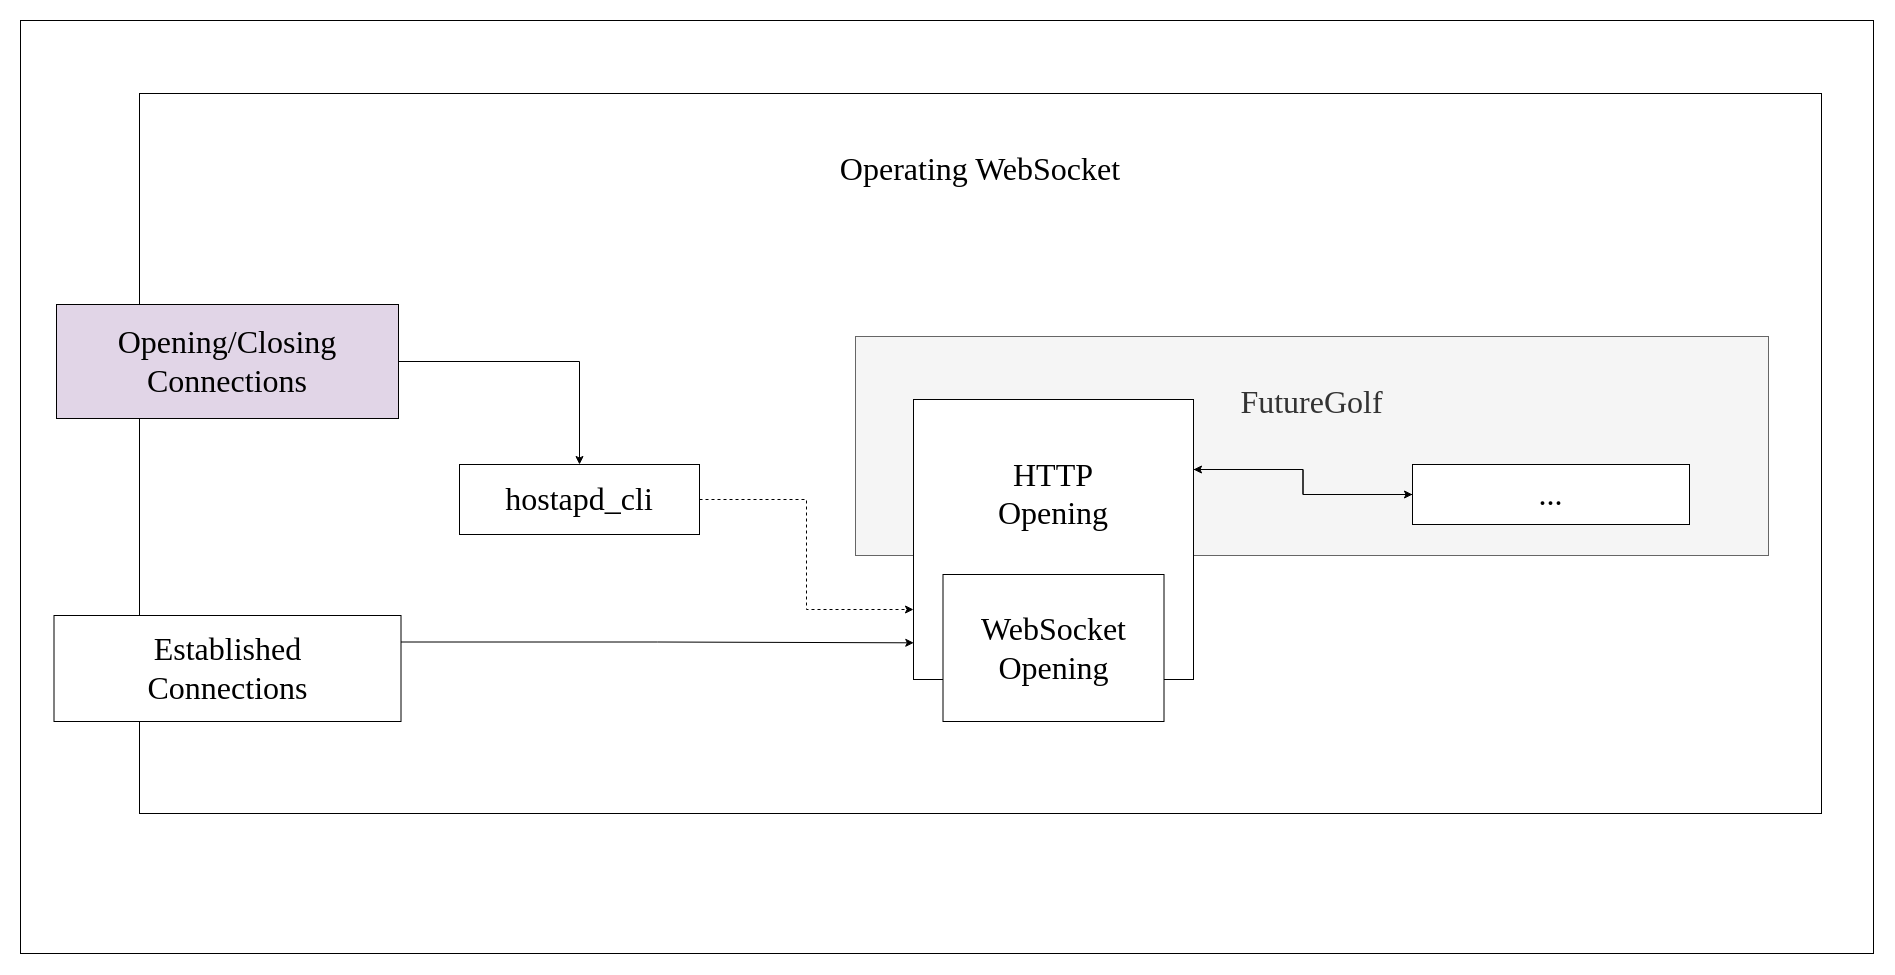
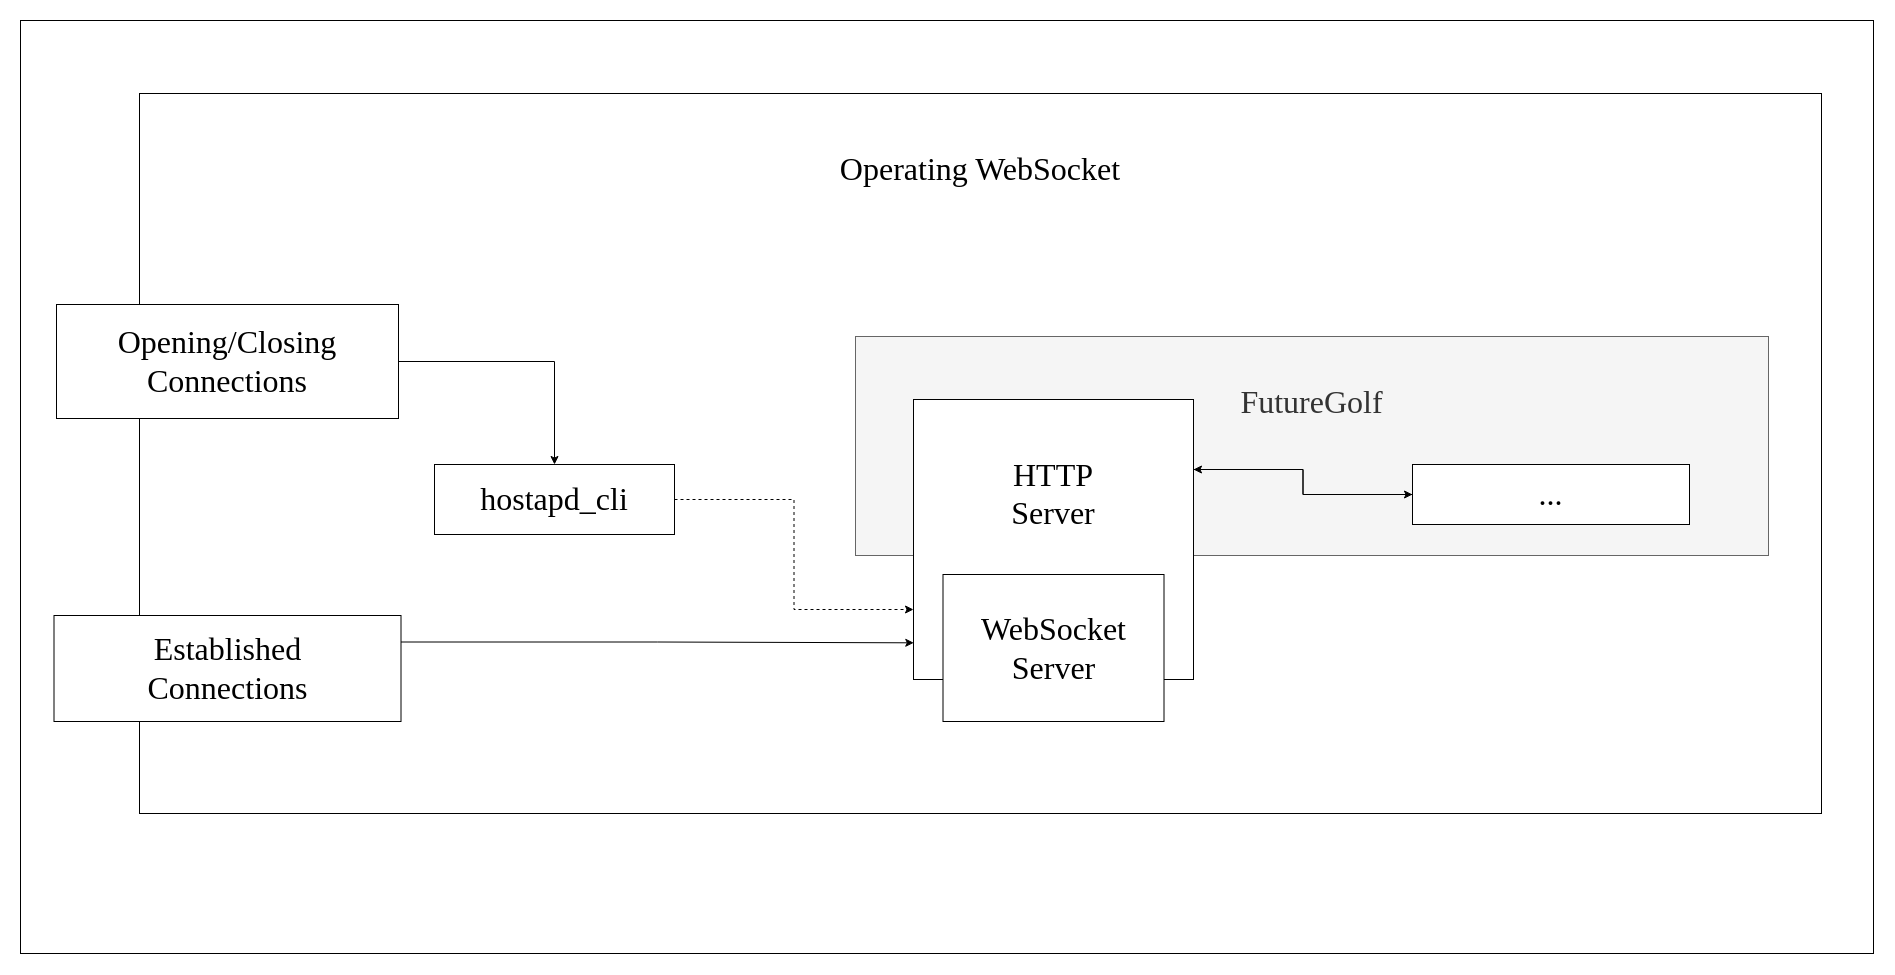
- <mxCell id="11" value="&lt;div&gt;Opening/Closing&lt;/div&gt;&lt;div&gt;Connections&lt;br&gt;&lt;/div&gt;" style="rounded=0;whiteSpace=wrap;html=1;fontFamily=Ubuntu;fontSize=32;align=center;fillColor=#e1d5e7;" parent="1" vertex="1"><mxGeometry x="56" y="304" width="342" height="114" as="geometry" /></mxCell>
+ <mxCell id="11" value="&lt;div&gt;Opening/Closing&lt;/div&gt;&lt;div&gt;Connections&lt;br&gt;&lt;/div&gt;" style="rounded=0;whiteSpace=wrap;html=1;fontFamily=Ubuntu;fontSize=32;align=center;" parent="1" vertex="1"><mxGeometry x="56" y="304" width="342" height="114" as="geometry" /></mxCell>
- <mxCell id="6" value="&lt;div style=&quot;font-size: 32px&quot;&gt;&lt;font&gt;HTTP&lt;/font&gt;&lt;/div&gt;&lt;div style=&quot;font-size: 32px&quot;&gt;&lt;font&gt;Opening&lt;/font&gt;&lt;/div&gt;" style="rounded=0;whiteSpace=wrap;html=1;verticalAlign=top;align=center;spacingLeft=0;spacingTop=50;fontSize=32;fontFamily=Ubuntu;FType=g;" parent="1" vertex="1"><mxGeometry x="913" y="399" width="280" height="280" as="geometry" /></mxCell>
+ <mxCell id="6" value="&lt;div style=&quot;font-size: 32px&quot;&gt;&lt;font&gt;HTTP&lt;/font&gt;&lt;/div&gt;&lt;div style=&quot;font-size: 32px&quot;&gt;&lt;font&gt;Server&lt;/font&gt;&lt;/div&gt;" style="rounded=0;whiteSpace=wrap;html=1;verticalAlign=top;align=center;spacingLeft=0;spacingTop=50;fontSize=32;fontFamily=Ubuntu;FType=g;" parent="1" vertex="1"><mxGeometry x="913" y="399" width="280" height="280" as="geometry" /></mxCell>
- <mxCell id="9" value="hostapd_cli" style="rounded=0;whiteSpace=wrap;html=1;fontFamily=Ubuntu;fontSize=32;align=center;" parent="1" vertex="1"><mxGeometry x="459" y="464" width="240" height="70" as="geometry" /></mxCell>
+ <mxCell id="9" value="hostapd_cli" style="rounded=0;whiteSpace=wrap;html=1;fontFamily=Ubuntu;fontSize=32;align=center;" parent="1" vertex="1"><mxGeometry x="434" y="464" width="240" height="70" as="geometry" /></mxCell>
- <mxCell id="7" value="&lt;div&gt;WebSocket&lt;/div&gt;&lt;div&gt;Opening&lt;br&gt;&lt;/div&gt;" style="rounded=0;whiteSpace=wrap;html=1;fontFamily=Ubuntu;fontSize=32;align=center;" parent="1" vertex="1"><mxGeometry x="942.5" y="574" width="221" height="147" as="geometry" /></mxCell>
+ <mxCell id="7" value="&lt;div&gt;WebSocket&lt;/div&gt;&lt;div&gt;Server&lt;br&gt;&lt;/div&gt;" style="rounded=0;whiteSpace=wrap;html=1;fontFamily=Ubuntu;fontSize=32;align=center;" parent="1" vertex="1"><mxGeometry x="942.5" y="574" width="221" height="147" as="geometry" /></mxCell>
